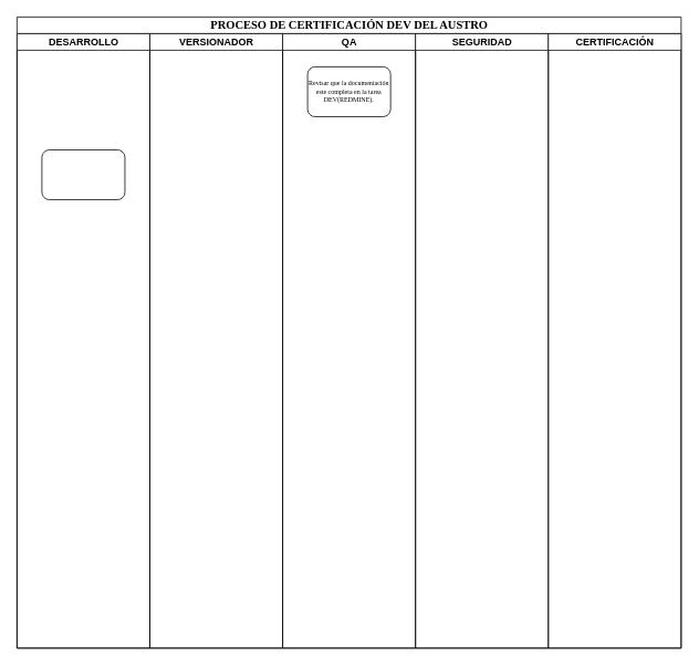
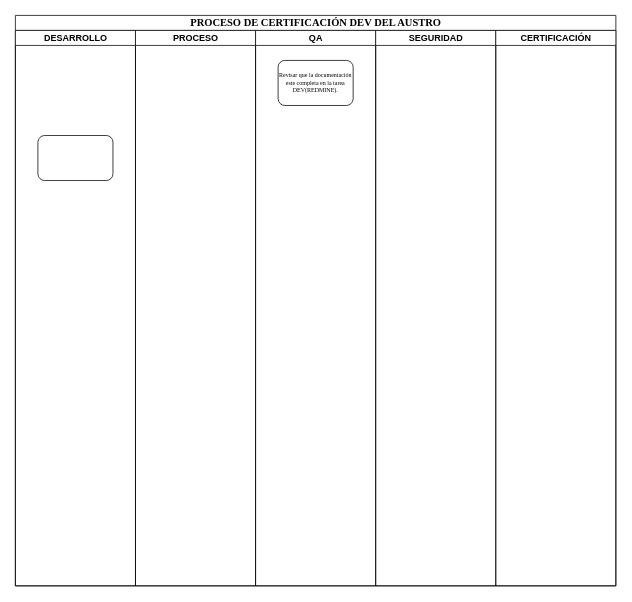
- <mxCell id="5" value="&lt;font style=&quot;vertical-align: inherit&quot;&gt;&lt;font style=&quot;vertical-align: inherit&quot;&gt;&lt;font style=&quot;vertical-align: inherit&quot;&gt;&lt;font style=&quot;vertical-align: inherit&quot;&gt;VERSIONADOR&lt;/font&gt;&lt;/font&gt;&lt;/font&gt;&lt;/font&gt;" style="swimlane;html=1;startSize=20;" parent="2" vertex="1"><mxGeometry x="160" y="20" width="160" height="740" as="geometry" /></mxCell>
+ <mxCell id="5" value="&lt;font style=&quot;vertical-align: inherit&quot;&gt;&lt;font style=&quot;vertical-align: inherit&quot;&gt;&lt;font style=&quot;vertical-align: inherit&quot;&gt;&lt;font style=&quot;vertical-align: inherit&quot;&gt;PROCESO&lt;/font&gt;&lt;/font&gt;&lt;/font&gt;&lt;/font&gt;" style="swimlane;html=1;startSize=20;" parent="2" vertex="1"><mxGeometry x="160" y="20" width="160" height="740" as="geometry" /></mxCell>
